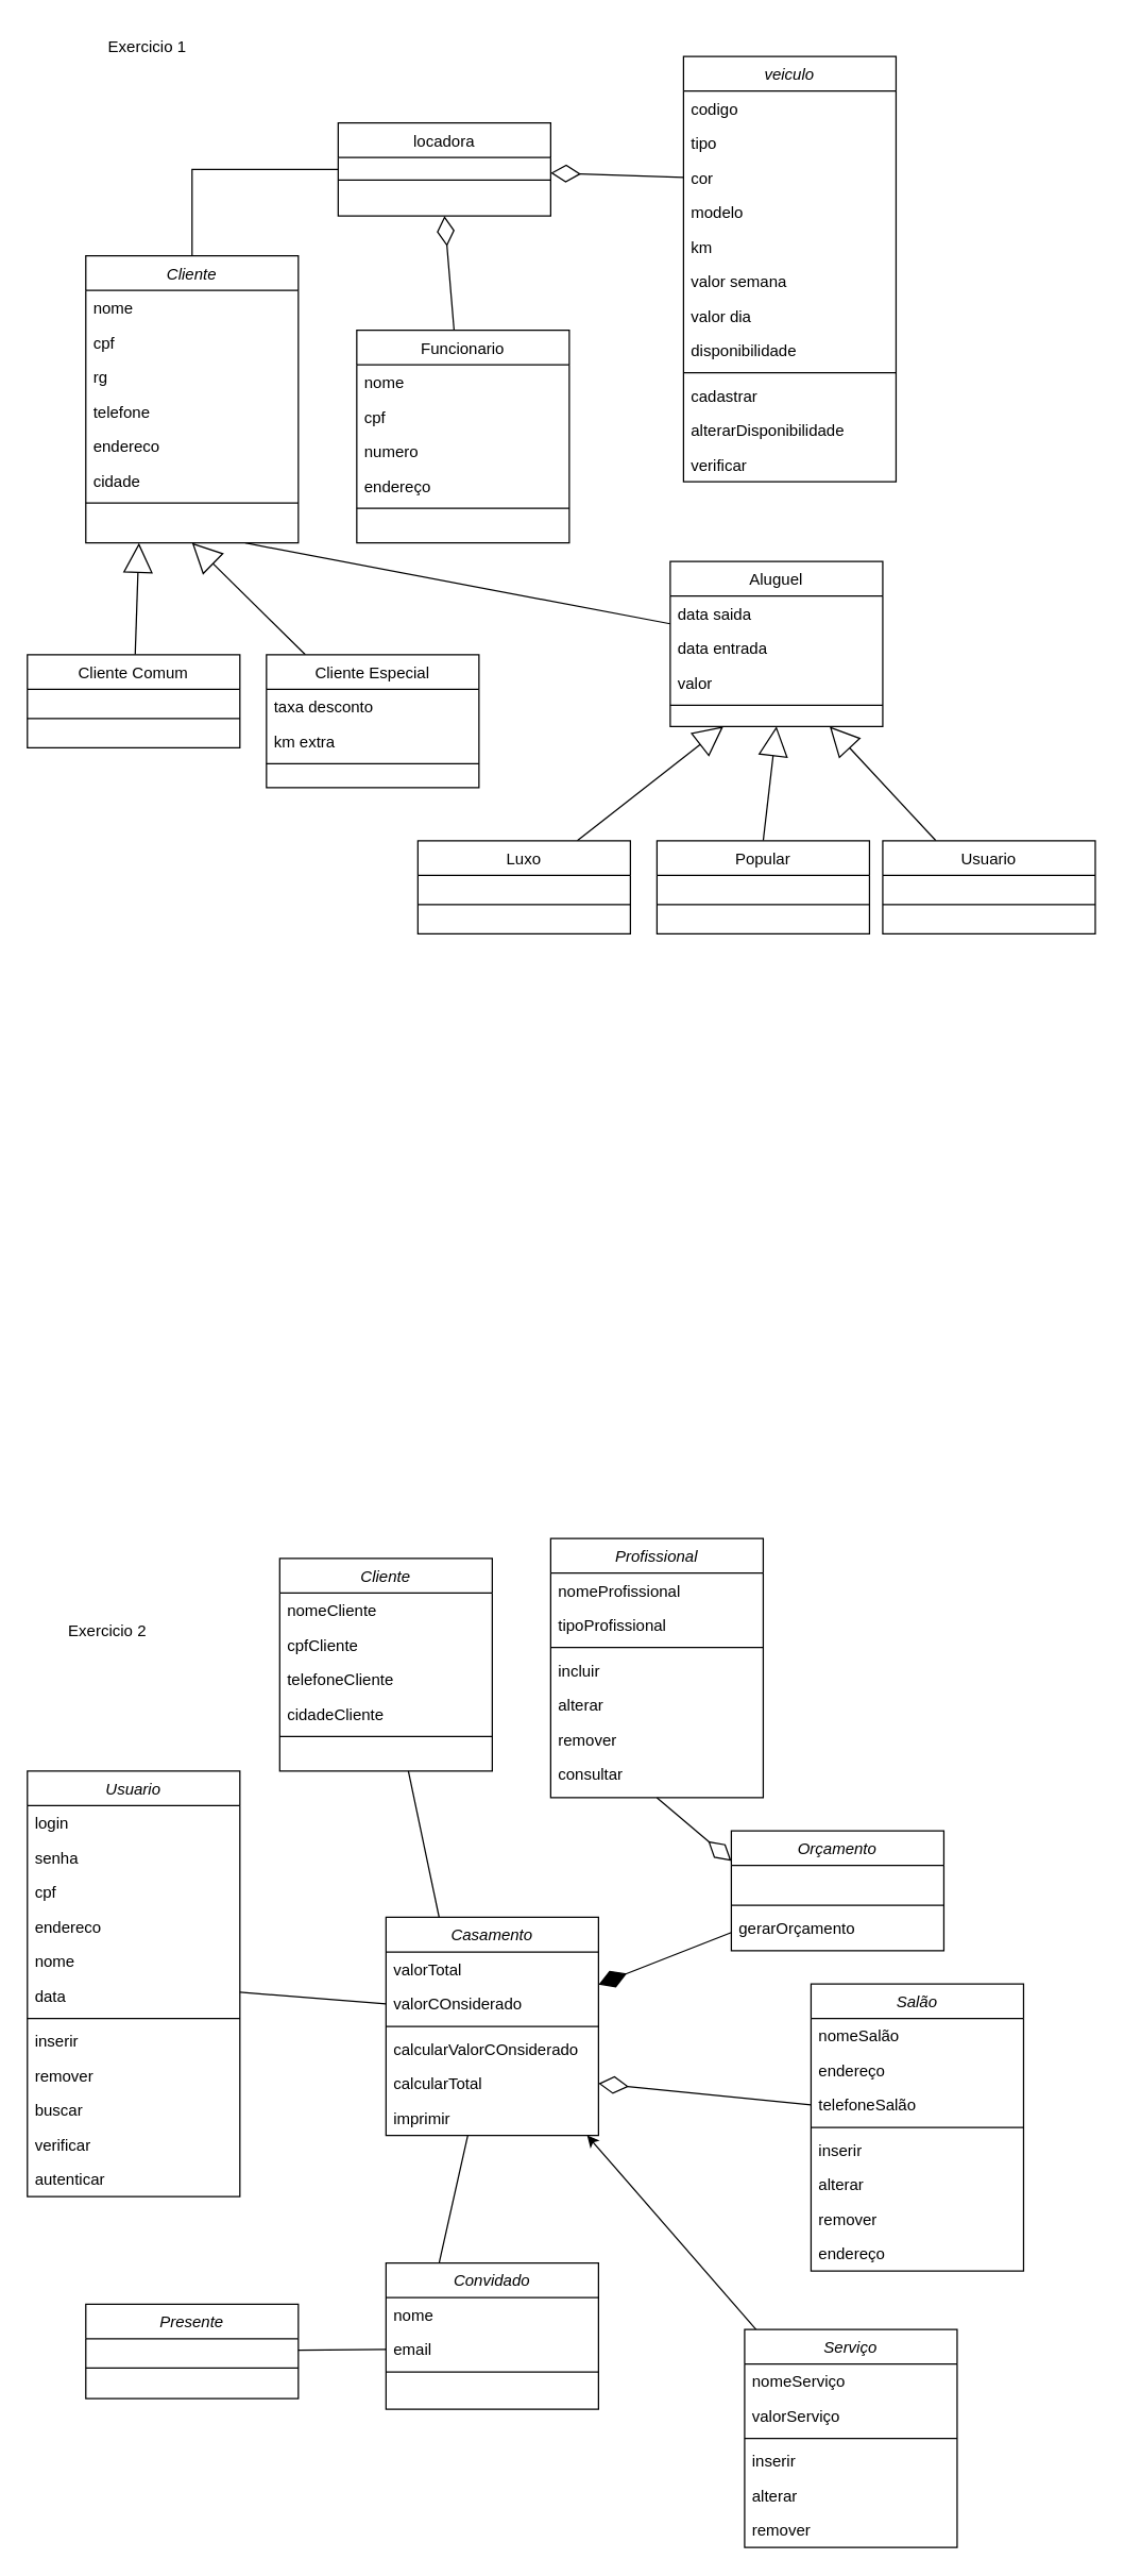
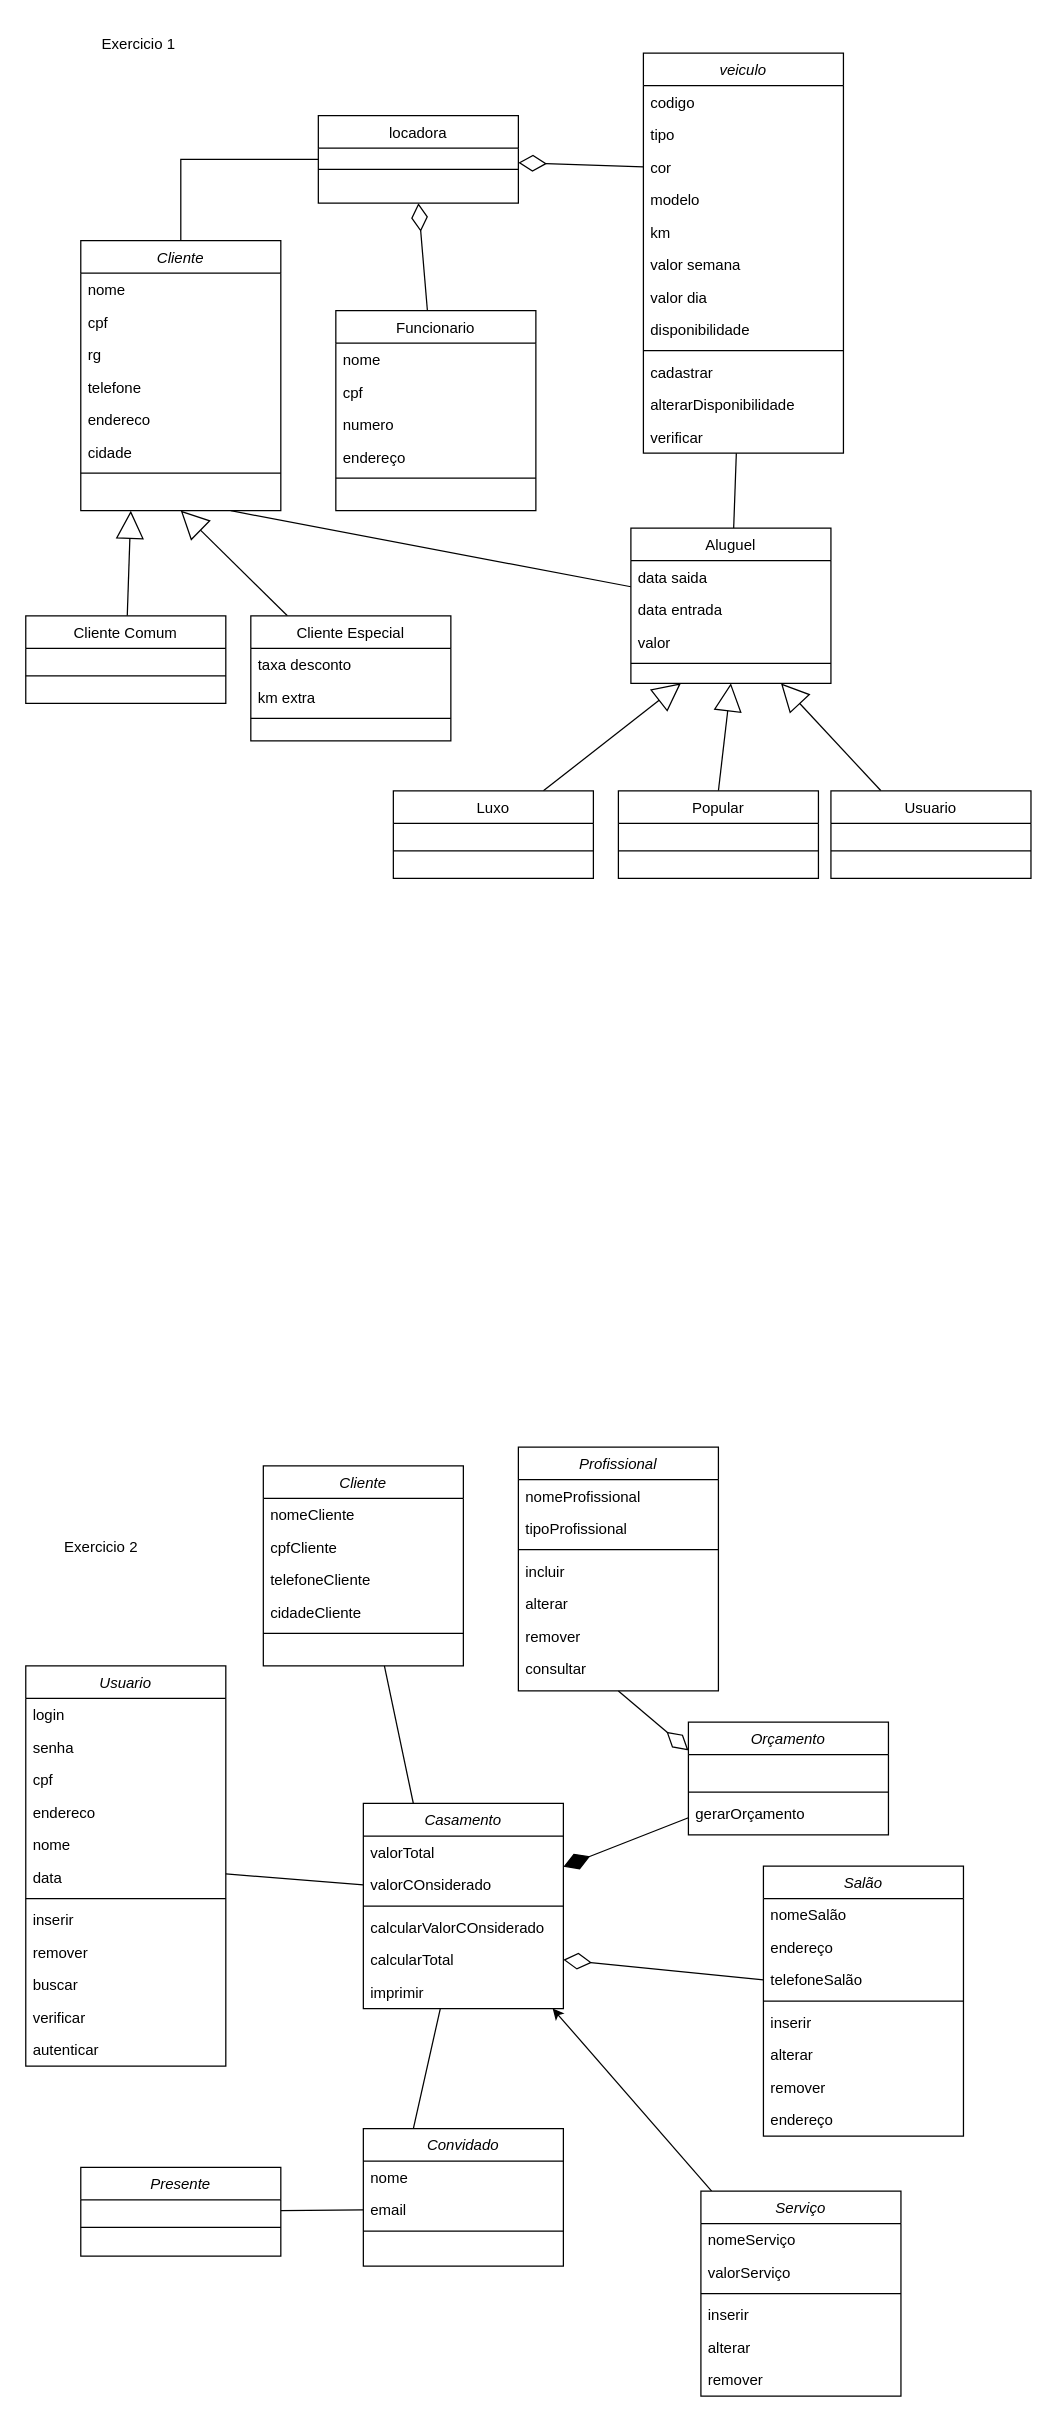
+ <mxCell id="18" style="rounded=0;orthogonalLoop=1;jettySize=auto;html=1;endArrow=none;endFill=0;" edge="1" parent="1" source="19" target="41"><mxGeometry relative="1" as="geometry" /></mxCell>
- <mxCell id="72" value="Exercicio 2" style="text;html=1;align=center;verticalAlign=middle;resizable=0;points=[];autosize=1;strokeColor=none;fillColor=none;" vertex="1" parent="1"><mxGeometry x="40" y="1212" width="80" height="30" as="geometry" /></mxCell>
+ <mxCell id="72" value="Exercicio 2" style="text;html=1;align=center;verticalAlign=middle;resizable=0;points=[];autosize=1;strokeColor=none;fillColor=none;" vertex="1" parent="1"><mxGeometry x="40" y="1222" width="80" height="30" as="geometry" /></mxCell>
